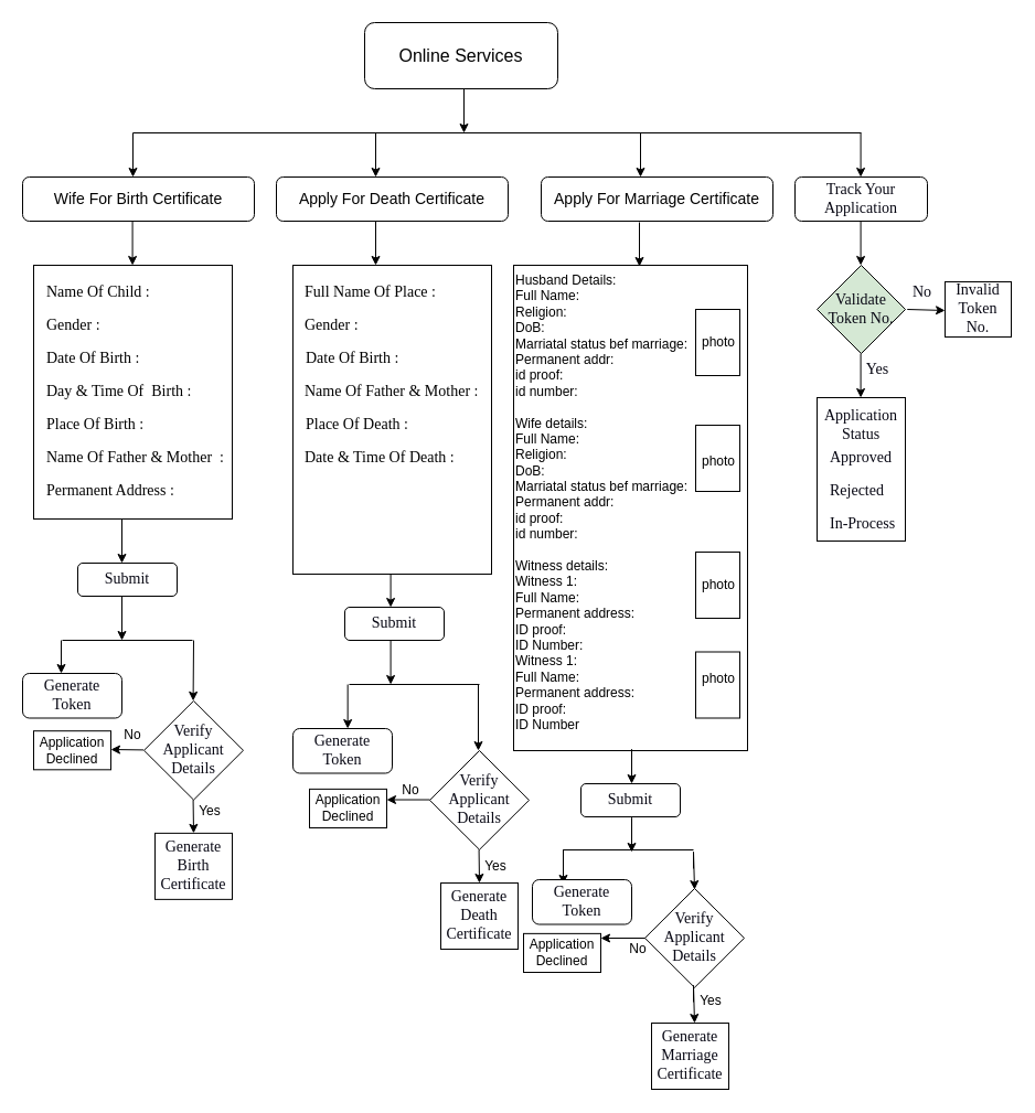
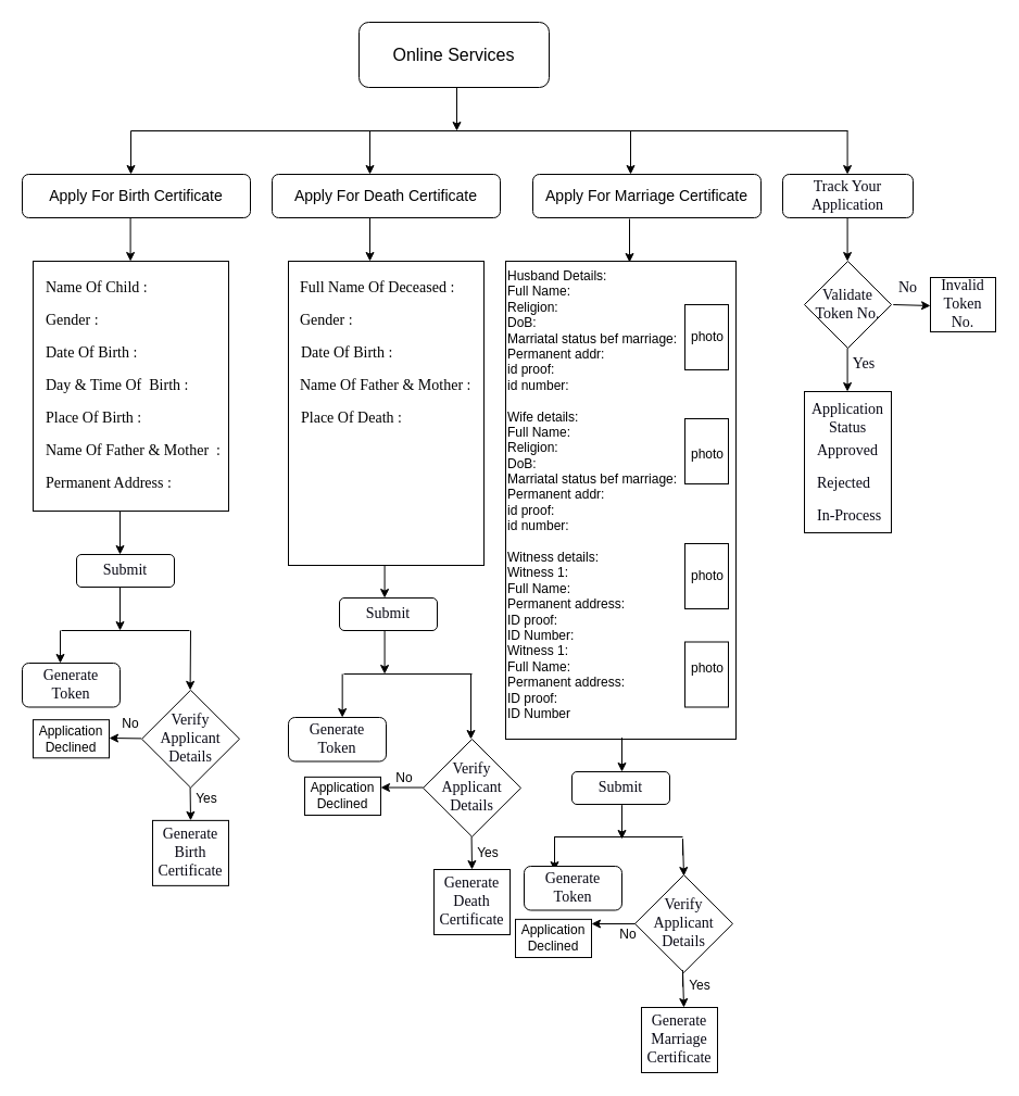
- <mxCell id="6" value="Wife For Birth Certificate" style="rounded=1;whiteSpace=wrap;html=1;fontSize=14;" parent="1" vertex="1"><mxGeometry y="160" width="210" height="40" as="geometry" x="20" /></mxCell>
+ <mxCell id="6" value="Apply For Birth Certificate" style="rounded=1;whiteSpace=wrap;html=1;fontSize=14;" parent="1" vertex="1"><mxGeometry y="160" width="210" height="40" as="geometry" x="20" /></mxCell>
- <mxCell id="24" value="Full Name Of Place :" style="text;html=1;strokeColor=none;fillColor=none;align=left;verticalAlign=middle;whiteSpace=wrap;rounded=0;fontFamily=Times New Roman;fontSize=14;" parent="1" vertex="1"><mxGeometry x="274" y="250" width="160" height="30" as="geometry" /></mxCell>
+ <mxCell id="24" value="Full Name Of Deceased :" style="text;html=1;strokeColor=none;fillColor=none;align=left;verticalAlign=middle;whiteSpace=wrap;rounded=0;fontFamily=Times New Roman;fontSize=14;" parent="1" vertex="1"><mxGeometry x="274" y="250" width="160" height="30" as="geometry" /></mxCell>
- <mxCell id="35" value="Validate Token No." style="rhombus;whiteSpace=wrap;html=1;fontFamily=Times New Roman;fontSize=14;fontColor=#080814;fillColor=#d5e8d4;" parent="1" vertex="1"><mxGeometry x="740" y="240" width="80" height="80" as="geometry" /></mxCell>
+ <mxCell id="35" value="Validate Token No." style="rhombus;whiteSpace=wrap;html=1;fontFamily=Times New Roman;fontSize=14;fontColor=#080814;" parent="1" vertex="1"><mxGeometry x="740" y="240" width="80" height="80" as="geometry" /></mxCell>
- <mxCell id="29" value="Date &amp;amp; Time Of Death :" style="text;html=1;strokeColor=none;fillColor=none;align=left;verticalAlign=middle;whiteSpace=wrap;rounded=0;fontFamily=Times New Roman;fontSize=14;" parent="1" vertex="1"><mxGeometry x="274" y="400" width="164" height="30" as="geometry" /></mxCell>
